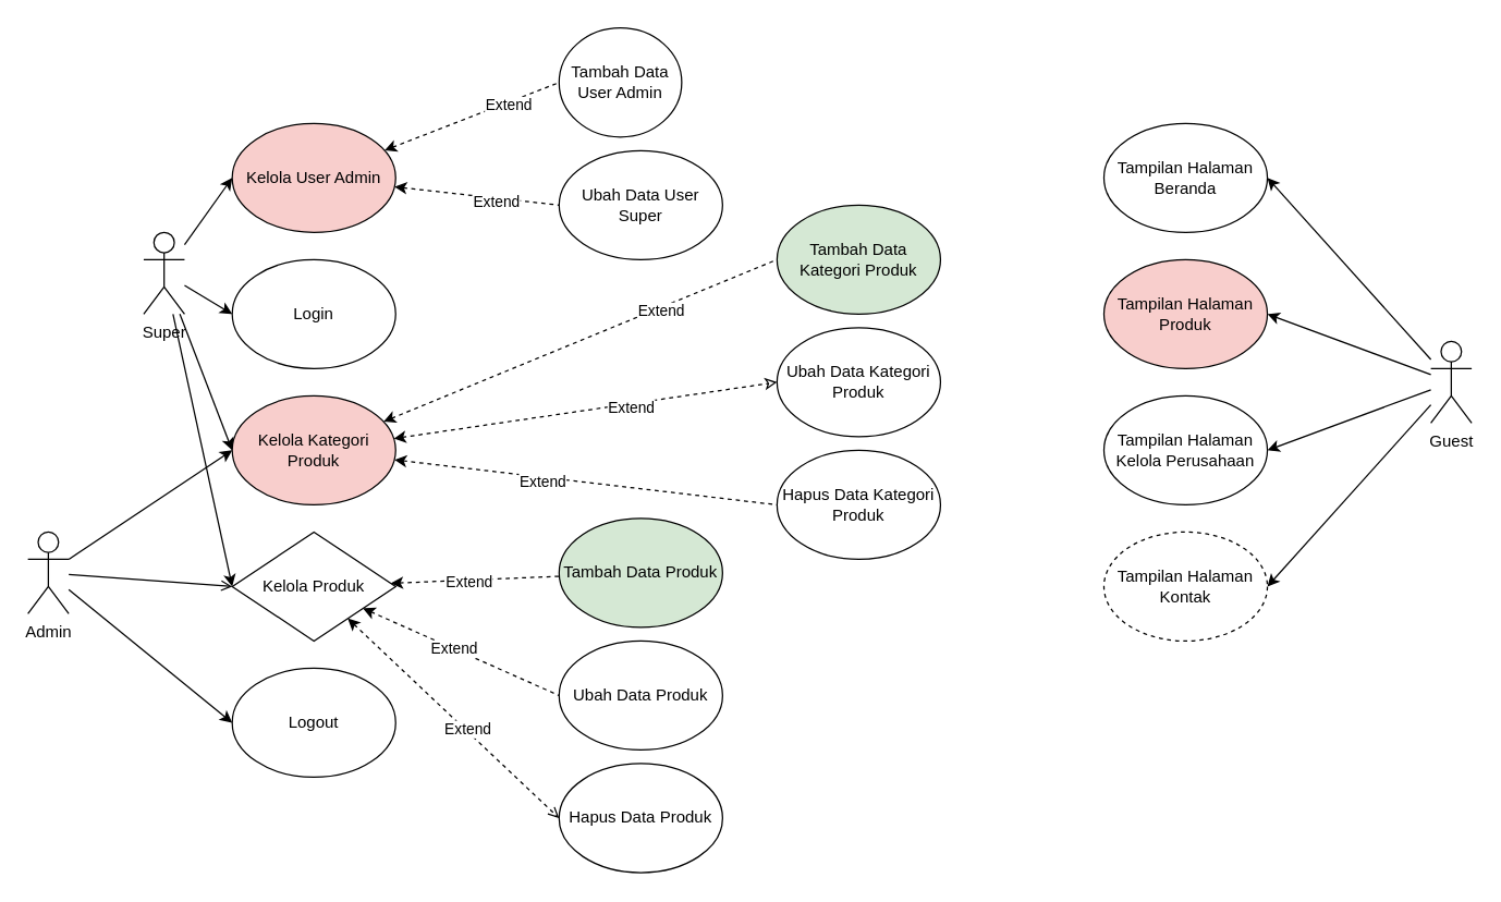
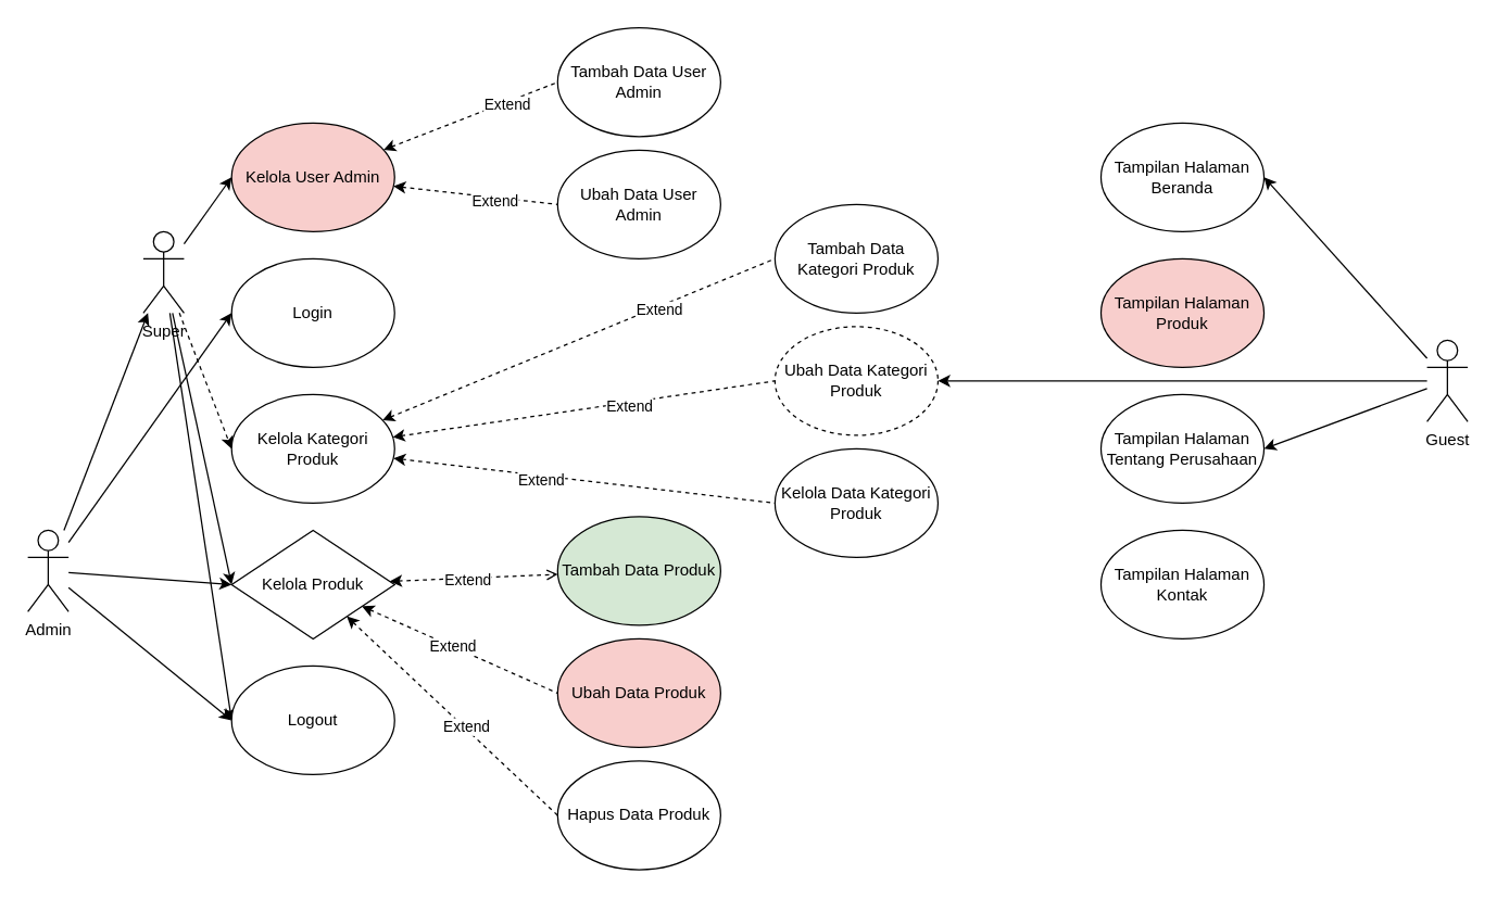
- <mxCell id="49" value="Tambah Data User Admin" style="ellipse;whiteSpace=wrap;html=1;" parent="1" vertex="1"><mxGeometry x="410" y="20" width="90" height="80" as="geometry" /></mxCell>
+ <mxCell id="49" value="Tambah Data User Admin" style="ellipse;whiteSpace=wrap;html=1;" parent="1" vertex="1"><mxGeometry x="410" y="20" width="120" height="80" as="geometry" /></mxCell>
- <mxCell id="50" value="Ubah Data User Super" style="ellipse;whiteSpace=wrap;html=1;" parent="1" vertex="1"><mxGeometry x="410" y="110" width="120" height="80" as="geometry" /></mxCell>
+ <mxCell id="50" value="Ubah Data User Admin" style="ellipse;whiteSpace=wrap;html=1;" parent="1" vertex="1"><mxGeometry x="410" y="110" width="120" height="80" as="geometry" /></mxCell>
- <mxCell id="38" value="Tambah Data Kategori Produk" style="ellipse;whiteSpace=wrap;html=1;fillColor=#d5e8d4;" parent="1" vertex="1"><mxGeometry x="570" y="150" width="120" height="80" as="geometry" /></mxCell>
+ <mxCell id="38" value="Tambah Data Kategori Produk" style="ellipse;whiteSpace=wrap;html=1;" parent="1" vertex="1"><mxGeometry x="570" y="150" width="120" height="80" as="geometry" /></mxCell>
- <mxCell id="3" style="rounded=0;orthogonalLoop=1;jettySize=auto;html=1;entryX=0;entryY=0.5;entryDx=0;entryDy=0;" parent="1" source="7" target="37" edge="1"><mxGeometry relative="1" as="geometry" /></mxCell>
- <mxCell id="14" style="rounded=0;orthogonalLoop=1;jettySize=auto;html=1;entryX=1;entryY=0.5;entryDx=0;entryDy=0;" parent="1" source="17" target="34" edge="1"><mxGeometry relative="1" as="geometry" /></mxCell>
+ <mxCell id="14" style="rounded=0;orthogonalLoop=1;jettySize=auto;html=1;" parent="1" source="17" target="40" edge="1"><mxGeometry relative="1" as="geometry" /></mxCell>
- <mxCell id="4" style="rounded=0;orthogonalLoop=1;jettySize=auto;html=1;entryX=0;entryY=0.5;entryDx=0;entryDy=0;" parent="1" source="7" target="25" edge="1"><mxGeometry relative="1" as="geometry" /></mxCell>
+ <mxCell id="4" style="rounded=0;orthogonalLoop=1;jettySize=auto;html=1;entryX=0;entryY=0.5;entryDx=0;entryDy=0;dashed=1;" parent="1" source="7" target="25" edge="1"><mxGeometry relative="1" as="geometry" /></mxCell>
- <mxCell id="40" value="Ubah Data Kategori Produk" style="ellipse;whiteSpace=wrap;html=1;" parent="1" vertex="1"><mxGeometry x="570" y="240" width="120" height="80" as="geometry" /></mxCell>
+ <mxCell id="40" value="Ubah Data Kategori Produk" style="ellipse;whiteSpace=wrap;html=1;dashed=1;" parent="1" vertex="1"><mxGeometry x="570" y="240" width="120" height="80" as="geometry" /></mxCell>
- <mxCell id="21" style="rounded=0;orthogonalLoop=1;jettySize=auto;html=1;entryX=0;entryY=0.5;entryDx=0;entryDy=0;dashed=1;endArrow=classic;endFill=0;startArrow=classic;startFill=1;" parent="1" source="25" target="40" edge="1"><mxGeometry relative="1" as="geometry" /></mxCell>
+ <mxCell id="21" style="rounded=0;orthogonalLoop=1;jettySize=auto;html=1;entryX=0;entryY=0.5;entryDx=0;entryDy=0;dashed=1;endArrow=none;endFill=0;startArrow=classic;startFill=1;" parent="1" source="25" target="40" edge="1"><mxGeometry relative="1" as="geometry" /></mxCell>
+ <mxCell id="8" style="rounded=0;orthogonalLoop=1;jettySize=auto;html=1;entryX=0;entryY=0.5;entryDx=0;entryDy=0;" parent="1" source="12" target="37" edge="1"><mxGeometry relative="1" as="geometry" /></mxCell>
- <mxCell id="25" value="Kelola Kategori Produk" style="ellipse;whiteSpace=wrap;html=1;fillColor=#f8cecc;" parent="1" vertex="1"><mxGeometry x="170" y="290" width="120" height="80" as="geometry" /></mxCell>
+ <mxCell id="25" value="Kelola Kategori Produk" style="ellipse;whiteSpace=wrap;html=1;" parent="1" vertex="1"><mxGeometry x="170" y="290" width="120" height="80" as="geometry" /></mxCell>
- <mxCell id="33" value="Tampilan Halaman Kelola Perusahaan" style="ellipse;whiteSpace=wrap;html=1;" parent="1" vertex="1"><mxGeometry x="810" y="290" width="120" height="80" as="geometry" /></mxCell>
+ <mxCell id="33" value="Tampilan Halaman Tentang Perusahaan" style="ellipse;whiteSpace=wrap;html=1;" parent="1" vertex="1"><mxGeometry x="810" y="290" width="120" height="80" as="geometry" /></mxCell>
- <mxCell id="16" style="rounded=0;orthogonalLoop=1;jettySize=auto;html=1;entryX=1;entryY=0.5;entryDx=0;entryDy=0;" parent="1" source="17" target="36" edge="1"><mxGeometry relative="1" as="geometry" /></mxCell>
- <mxCell id="41" value="Hapus Data Kategori Produk" style="ellipse;whiteSpace=wrap;html=1;" parent="1" vertex="1"><mxGeometry x="570" y="330" width="120" height="80" as="geometry" /></mxCell>
+ <mxCell id="41" value="Kelola Data Kategori Produk" style="ellipse;whiteSpace=wrap;html=1;" parent="1" vertex="1"><mxGeometry x="570" y="330" width="120" height="80" as="geometry" /></mxCell>
- <mxCell id="9" style="rounded=0;orthogonalLoop=1;jettySize=auto;html=1;entryX=0;entryY=0.5;entryDx=0;entryDy=0;" parent="1" source="12" target="25" edge="1"><mxGeometry relative="1" as="geometry" /></mxCell>
+ <mxCell id="9" style="rounded=0;orthogonalLoop=1;jettySize=auto;html=1;" parent="1" source="12" target="7" edge="1"><mxGeometry relative="1" as="geometry" /></mxCell>
+ <mxCell id="6" style="rounded=0;orthogonalLoop=1;jettySize=auto;html=1;entryX=0;entryY=0.5;entryDx=0;entryDy=0;" parent="1" source="7" target="39" edge="1"><mxGeometry relative="1" as="geometry" /></mxCell>
- <mxCell id="26" style="rounded=0;orthogonalLoop=1;jettySize=auto;html=1;dashed=1;endArrow=none;endFill=0;startArrow=classic;startFill=1;" parent="1" source="32" target="42" edge="1"><mxGeometry relative="1" as="geometry" /></mxCell>
+ <mxCell id="26" style="rounded=0;orthogonalLoop=1;jettySize=auto;html=1;dashed=1;endArrow=open;endFill=0;startArrow=classic;startFill=1;" parent="1" source="32" target="42" edge="1"><mxGeometry relative="1" as="geometry" /></mxCell>
- <mxCell id="10" style="rounded=0;orthogonalLoop=1;jettySize=auto;html=1;entryX=0;entryY=0.5;entryDx=0;entryDy=0;endArrow=open;" parent="1" source="12" target="32" edge="1"><mxGeometry relative="1" as="geometry" /></mxCell>
+ <mxCell id="10" style="rounded=0;orthogonalLoop=1;jettySize=auto;html=1;entryX=0;entryY=0.5;entryDx=0;entryDy=0;" parent="1" source="12" target="32" edge="1"><mxGeometry relative="1" as="geometry" /></mxCell>
- <mxCell id="36" value="Tampilan Halaman Kontak" style="ellipse;whiteSpace=wrap;html=1;dashed=1;" parent="1" vertex="1"><mxGeometry x="810" y="390" width="120" height="80" as="geometry" /></mxCell>
+ <mxCell id="36" value="Tampilan Halaman Kontak" style="ellipse;whiteSpace=wrap;html=1;" parent="1" vertex="1"><mxGeometry x="810" y="390" width="120" height="80" as="geometry" /></mxCell>
- <mxCell id="43" value="Ubah Data Produk" style="ellipse;whiteSpace=wrap;html=1;" parent="1" vertex="1"><mxGeometry x="410" y="470" width="120" height="80" as="geometry" /></mxCell>
+ <mxCell id="43" value="Ubah Data Produk" style="ellipse;whiteSpace=wrap;html=1;fillColor=#f8cecc;" parent="1" vertex="1"><mxGeometry x="410" y="470" width="120" height="80" as="geometry" /></mxCell>
- <mxCell id="30" style="rounded=0;orthogonalLoop=1;jettySize=auto;html=1;entryX=0;entryY=0.5;entryDx=0;entryDy=0;dashed=1;endArrow=open;endFill=0;startArrow=classic;startFill=1;" parent="1" source="32" target="44" edge="1"><mxGeometry relative="1" as="geometry" /></mxCell>
+ <mxCell id="30" style="rounded=0;orthogonalLoop=1;jettySize=auto;html=1;entryX=0;entryY=0.5;entryDx=0;entryDy=0;dashed=1;endArrow=none;endFill=0;startArrow=classic;startFill=1;" parent="1" source="32" target="44" edge="1"><mxGeometry relative="1" as="geometry" /></mxCell>
